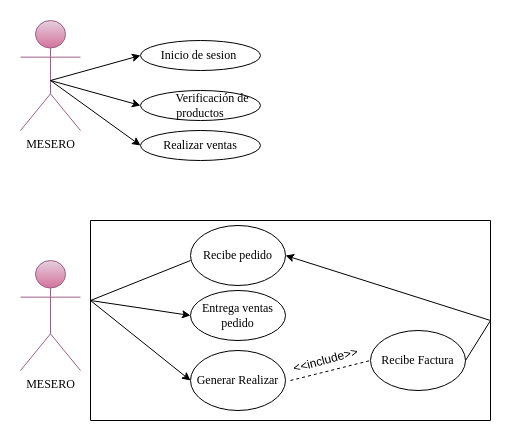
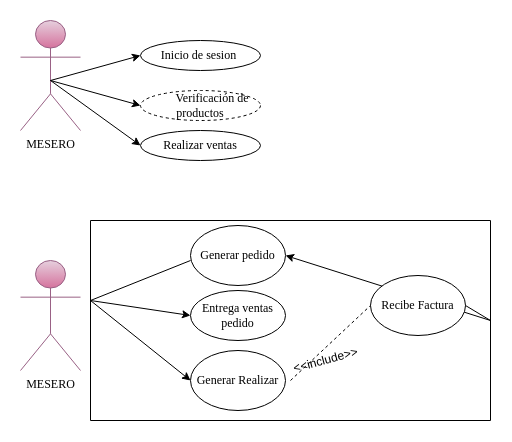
- <mxCell id="4" value="&lt;span style=&quot;white-space: pre; font-size: 12px;&quot;&gt;&#09;&lt;/span&gt;Verificación de productos" style="ellipse;whiteSpace=wrap;html=1;fontFamily=Times New Roman;fontSize=12;" parent="1" vertex="1"><mxGeometry x="140" y="90" width="120" height="30" as="geometry" /></mxCell>
+ <mxCell id="4" value="&lt;span style=&quot;white-space: pre; font-size: 12px;&quot;&gt;&#09;&lt;/span&gt;Verificación de productos" style="ellipse;whiteSpace=wrap;html=1;fontFamily=Times New Roman;fontSize=12;dashed=1;" parent="1" vertex="1"><mxGeometry x="140" y="90" width="120" height="30" as="geometry" /></mxCell>
- <mxCell id="12" value="Recibe pedido" style="ellipse;whiteSpace=wrap;html=1;fontFamily=Times New Roman;fontSize=12;" parent="1" vertex="1"><mxGeometry x="190" y="225" width="95" height="60" as="geometry" /></mxCell>
+ <mxCell id="12" value="Generar pedido" style="ellipse;whiteSpace=wrap;html=1;fontFamily=Times New Roman;fontSize=12;" parent="1" vertex="1"><mxGeometry x="190" y="225" width="95" height="60" as="geometry" /></mxCell>
- <mxCell id="19" value="Recibe Factura" style="ellipse;whiteSpace=wrap;html=1;fontFamily=Times New Roman;fontSize=12;" parent="1" vertex="1"><mxGeometry x="370" y="330" width="95" height="60" as="geometry" /></mxCell>
+ <mxCell id="19" value="Recibe Factura" style="ellipse;whiteSpace=wrap;html=1;fontFamily=Times New Roman;fontSize=12;" parent="1" vertex="1"><mxGeometry x="370" y="275" width="95" height="60" as="geometry" /></mxCell>
